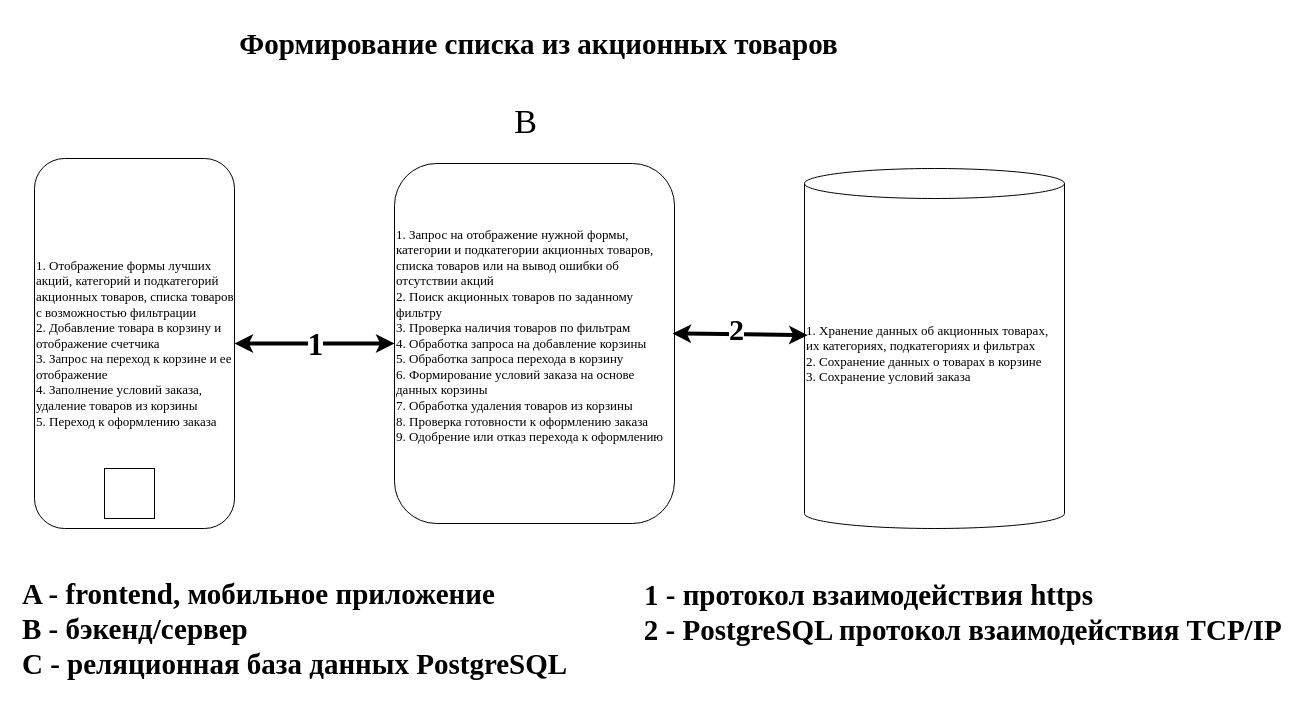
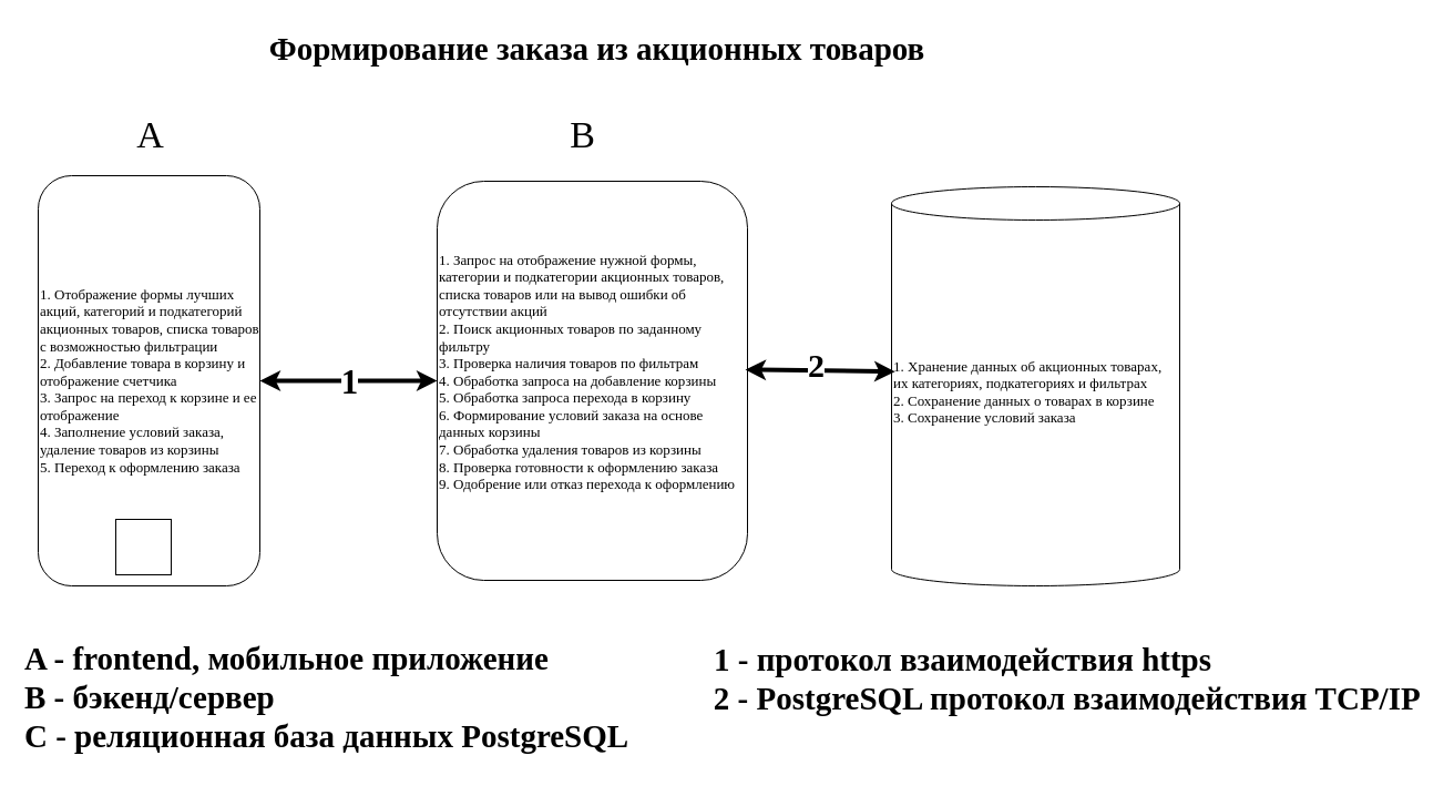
- <mxCell id="14" value="&lt;font face=&quot;Times New Roman&quot; style=&quot;font-size: 29px;&quot;&gt;&lt;b&gt;Формирование списка из акционных товаров&lt;/b&gt;&lt;/font&gt;" style="text;html=1;align=center;verticalAlign=middle;resizable=0;points=[];autosize=1;strokeColor=none;fillColor=none;" parent="1" vertex="1"><mxGeometry x="233" y="20" width="609" height="47" as="geometry" /></mxCell>
+ <mxCell id="14" value="&lt;font face=&quot;Times New Roman&quot; style=&quot;font-size: 29px;&quot;&gt;&lt;b&gt;Формирование заказа из акционных товаров&lt;/b&gt;&lt;/font&gt;" style="text;html=1;align=center;verticalAlign=middle;resizable=0;points=[];autosize=1;strokeColor=none;fillColor=none;" parent="1" vertex="1"><mxGeometry x="233" y="20" width="609" height="47" as="geometry" /></mxCell>
+ <mxCell id="5" value="&lt;font face=&quot;Times New Roman&quot; style=&quot;font-size: 34px;&quot;&gt;A&lt;/font&gt;" style="text;html=1;align=center;verticalAlign=middle;resizable=0;points=[];autosize=1;strokeColor=none;fillColor=none;" parent="1" vertex="1"><mxGeometry x="113" y="95" width="43" height="53" as="geometry" /></mxCell>
